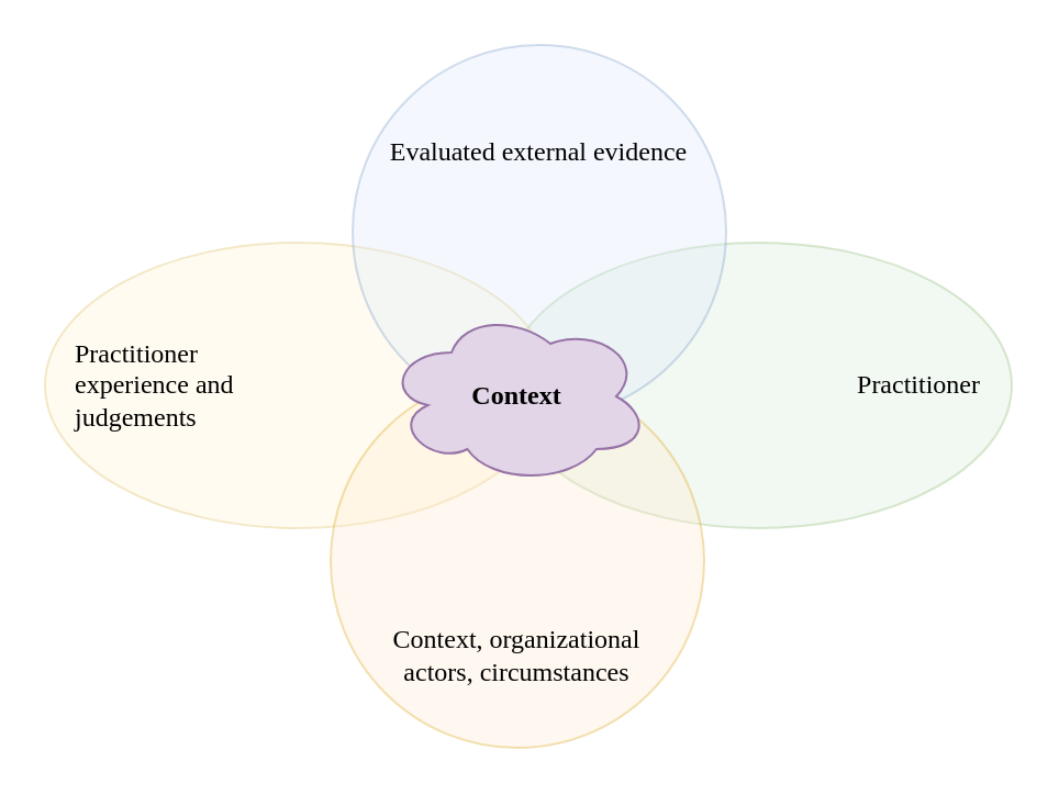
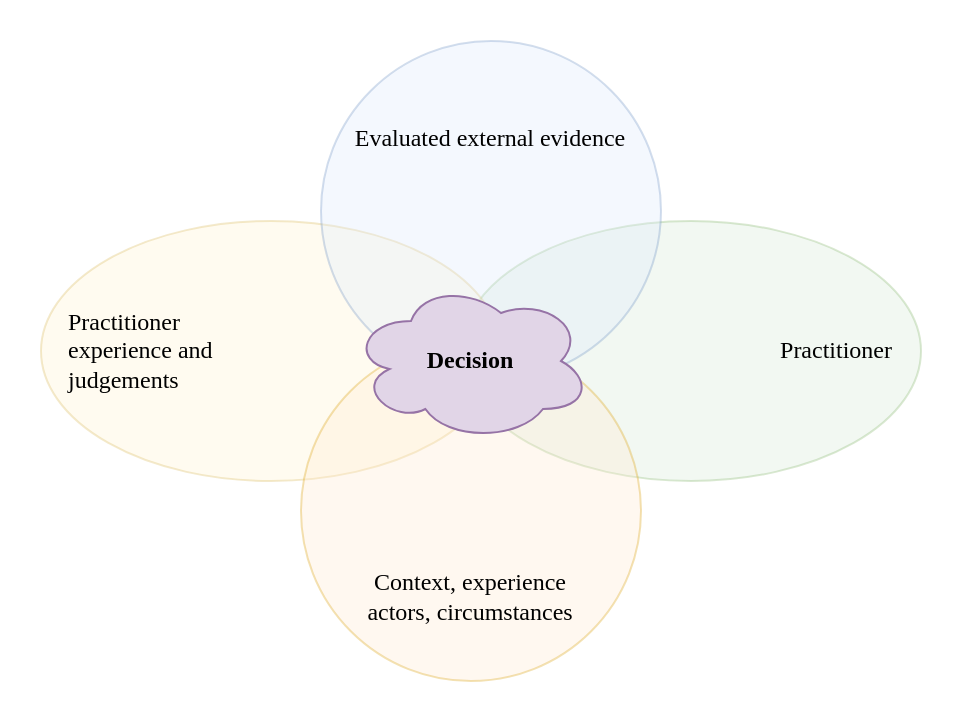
- <mxCell id="6" value="&lt;font face=&quot;Times New Roman&quot;&gt;&lt;b&gt;Context&lt;/b&gt;&lt;/font&gt;" style="ellipse;shape=cloud;whiteSpace=wrap;html=1;fillColor=#e1d5e7;strokeColor=#9673a6;" vertex="1" parent="1"><mxGeometry x="175" y="140" width="120" height="80" as="geometry" /></mxCell>
+ <mxCell id="6" value="&lt;font face=&quot;Times New Roman&quot;&gt;&lt;b&gt;Decision&lt;/b&gt;&lt;/font&gt;" style="ellipse;shape=cloud;whiteSpace=wrap;html=1;fillColor=#e1d5e7;strokeColor=#9673a6;" vertex="1" parent="1"><mxGeometry x="175" y="140" width="120" height="80" as="geometry" /></mxCell>
- <mxCell id="5" value="&lt;div&gt;&lt;font face=&quot;Times New Roman&quot;&gt;&lt;br&gt;&lt;/font&gt;&lt;/div&gt;&lt;font face=&quot;Times New Roman&quot;&gt;&lt;div&gt;&lt;font face=&quot;Times New Roman&quot;&gt;&lt;br&gt;&lt;/font&gt;&lt;/div&gt;&lt;div&gt;&lt;font face=&quot;Times New Roman&quot;&gt;&lt;br&gt;&lt;/font&gt;&lt;/div&gt;&lt;div&gt;&lt;font face=&quot;Times New Roman&quot;&gt;&lt;br&gt;&lt;/font&gt;&lt;/div&gt;&lt;div&gt;&lt;font face=&quot;Times New Roman&quot;&gt;&lt;br&gt;&lt;/font&gt;&lt;/div&gt;&lt;div&gt;&lt;font face=&quot;Times New Roman&quot;&gt;&lt;br&gt;&lt;/font&gt;&lt;/div&gt;Context, organizational&lt;br&gt;actors, circumstances&lt;/font&gt;" style="ellipse;whiteSpace=wrap;html=1;aspect=fixed;fillColor=#ffe6cc;strokeColor=#d79b00;opacity=30;" vertex="1" parent="1"><mxGeometry x="150" y="170" width="170" height="170" as="geometry" /></mxCell>
+ <mxCell id="5" value="&lt;div&gt;&lt;font face=&quot;Times New Roman&quot;&gt;&lt;br&gt;&lt;/font&gt;&lt;/div&gt;&lt;font face=&quot;Times New Roman&quot;&gt;&lt;div&gt;&lt;font face=&quot;Times New Roman&quot;&gt;&lt;br&gt;&lt;/font&gt;&lt;/div&gt;&lt;div&gt;&lt;font face=&quot;Times New Roman&quot;&gt;&lt;br&gt;&lt;/font&gt;&lt;/div&gt;&lt;div&gt;&lt;font face=&quot;Times New Roman&quot;&gt;&lt;br&gt;&lt;/font&gt;&lt;/div&gt;&lt;div&gt;&lt;font face=&quot;Times New Roman&quot;&gt;&lt;br&gt;&lt;/font&gt;&lt;/div&gt;&lt;div&gt;&lt;font face=&quot;Times New Roman&quot;&gt;&lt;br&gt;&lt;/font&gt;&lt;/div&gt;Context, experience&lt;br&gt;actors, circumstances&lt;/font&gt;" style="ellipse;whiteSpace=wrap;html=1;aspect=fixed;fillColor=#ffe6cc;strokeColor=#d79b00;opacity=30;" vertex="1" parent="1"><mxGeometry x="150" y="170" width="170" height="170" as="geometry" /></mxCell>
